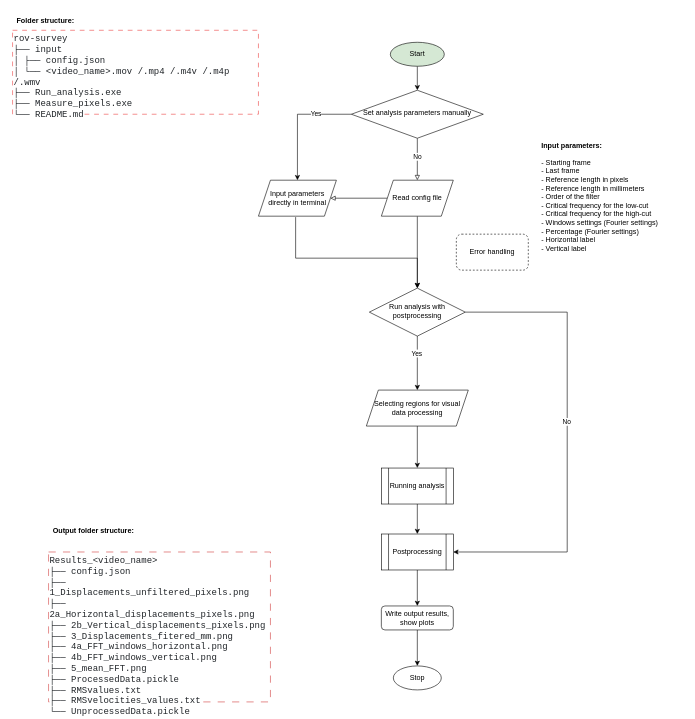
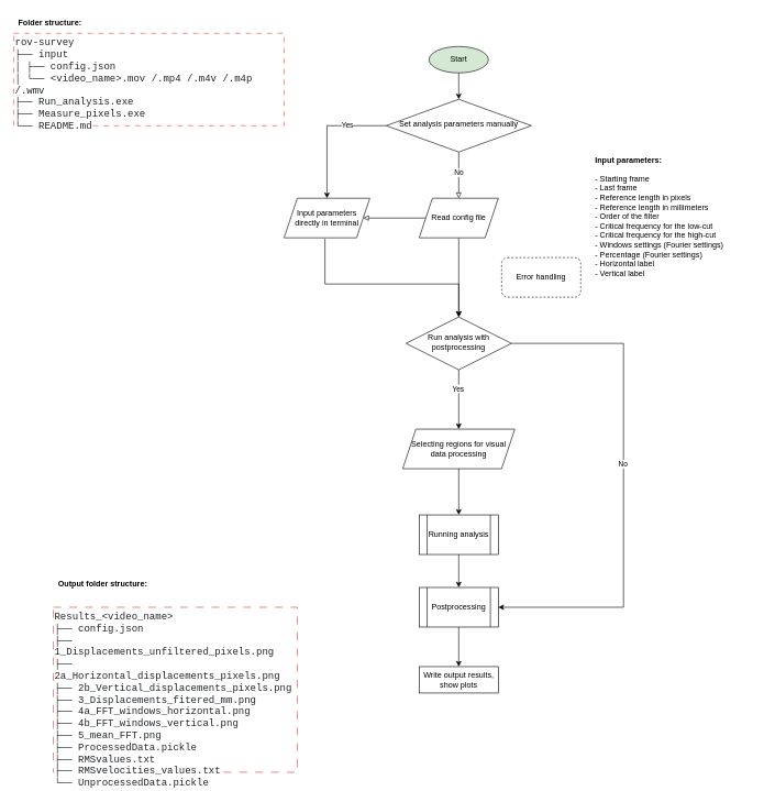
- <mxCell id="25" value="Write output results, show plots" style="rounded=1;whiteSpace=wrap;html=1;" vertex="1" parent="1"><mxGeometry x="634.94" y="1010" width="120" height="40" as="geometry" /></mxCell>
+ <mxCell id="25" value="Write output results, show plots" style="whiteSpace=wrap;html=1;rounded=0;" vertex="1" parent="1"><mxGeometry x="634.94" y="1010" width="120" height="40" as="geometry" /></mxCell>
- <mxCell id="24" value="" style="edgeStyle=orthogonalEdgeStyle;rounded=0;orthogonalLoop=1;jettySize=auto;html=1;" edge="1" parent="1" source="25" target="26"><mxGeometry relative="1" as="geometry" /></mxCell>
- <mxCell id="26" value="Stop" style="ellipse;whiteSpace=wrap;html=1;rounded=1;" vertex="1" parent="1"><mxGeometry x="654.94" y="1110" width="80" height="40" as="geometry" /></mxCell>
